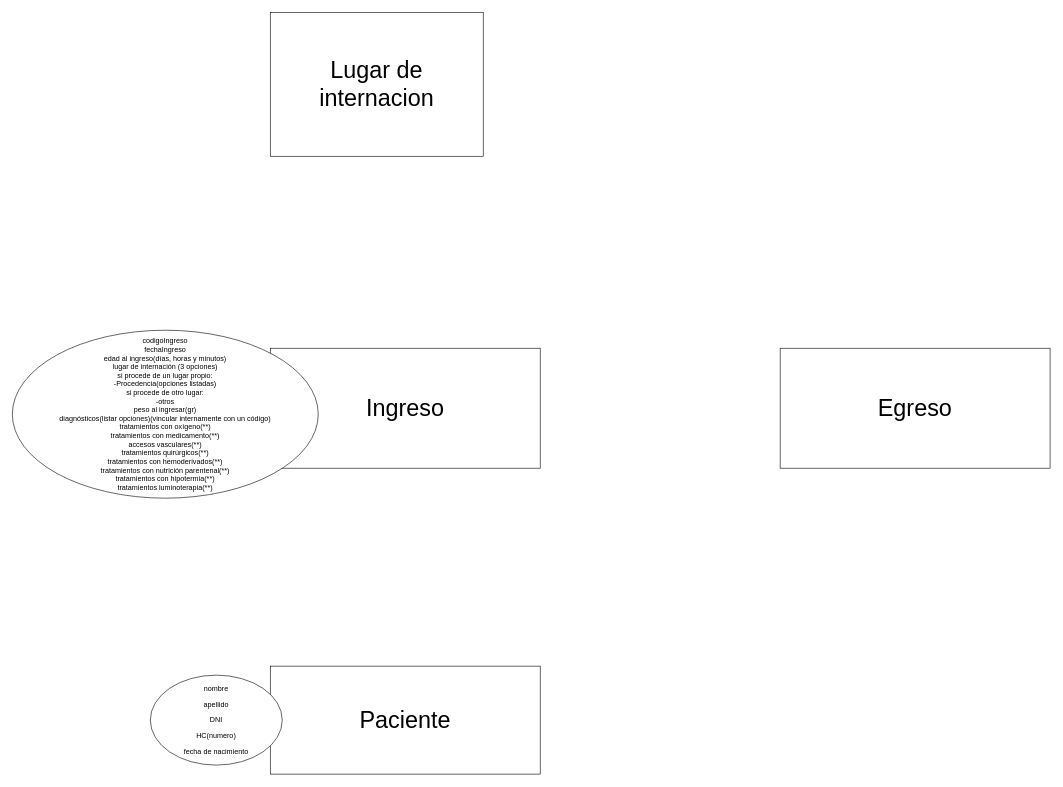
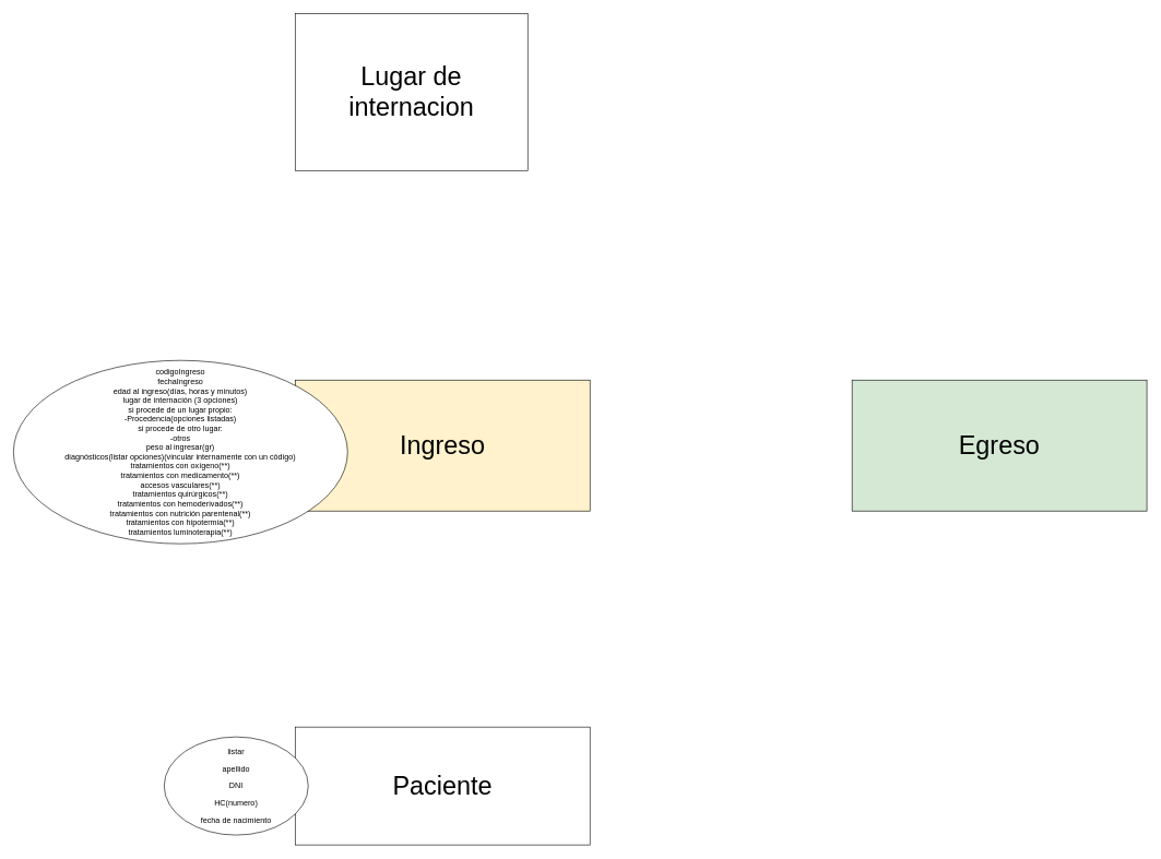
- <mxCell id="4" value="&lt;font style=&quot;font-size: 39px;&quot;&gt;Ingreso&lt;/font&gt;" style="rounded=0;whiteSpace=wrap;html=1;" vertex="1" parent="1"><mxGeometry x="450" y="580" width="450" height="200" as="geometry" /></mxCell>
+ <mxCell id="4" value="&lt;font style=&quot;font-size: 39px;&quot;&gt;Ingreso&lt;/font&gt;" style="rounded=0;whiteSpace=wrap;html=1;fillColor=#fff2cc;" vertex="1" parent="1"><mxGeometry x="450" y="580" width="450" height="200" as="geometry" /></mxCell>
- <mxCell id="7" value="&lt;font style=&quot;font-size: 39px;&quot;&gt;Egreso&lt;/font&gt;" style="rounded=0;whiteSpace=wrap;html=1;" vertex="1" parent="1"><mxGeometry x="1300" y="580" width="450" height="200" as="geometry" /></mxCell>
+ <mxCell id="7" value="&lt;font style=&quot;font-size: 39px;&quot;&gt;Egreso&lt;/font&gt;" style="rounded=0;whiteSpace=wrap;html=1;fillColor=#d5e8d4;" vertex="1" parent="1"><mxGeometry x="1300" y="580" width="450" height="200" as="geometry" /></mxCell>
- <mxCell id="3" value="&lt;p&gt;nombre&lt;/p&gt;&lt;p&gt;&lt;span style=&quot;background-color: initial;&quot;&gt;apellido&lt;/span&gt;&lt;/p&gt;&lt;p&gt;DNI&lt;/p&gt;&lt;p&gt;HC(numero)&lt;/p&gt;&lt;p&gt;fecha de nacimiento&lt;/p&gt;" style="ellipse;whiteSpace=wrap;html=1;" vertex="1" parent="1"><mxGeometry x="250" y="1125" width="220" height="150" as="geometry" /></mxCell>
+ <mxCell id="3" value="&lt;p&gt;listar&lt;/p&gt;&lt;p&gt;&lt;span style=&quot;background-color: initial;&quot;&gt;apellido&lt;/span&gt;&lt;/p&gt;&lt;p&gt;DNI&lt;/p&gt;&lt;p&gt;HC(numero)&lt;/p&gt;&lt;p&gt;fecha de nacimiento&lt;/p&gt;" style="ellipse;whiteSpace=wrap;html=1;" vertex="1" parent="1"><mxGeometry x="250" y="1125" width="220" height="150" as="geometry" /></mxCell>
